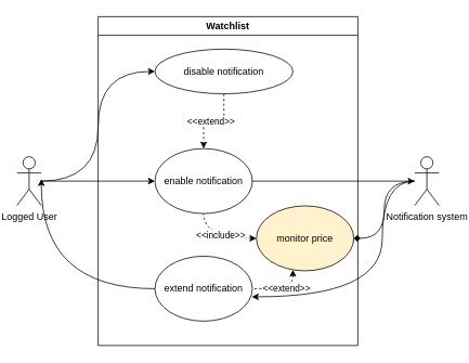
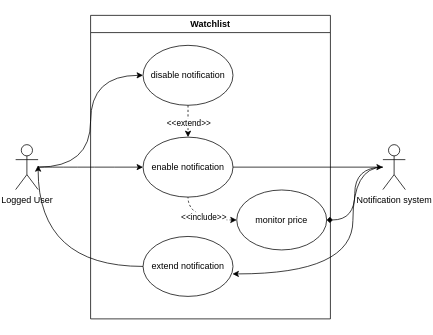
- <mxCell id="11" value="disable notification" style="ellipse;whiteSpace=wrap;html=1;" parent="5" vertex="1"><mxGeometry x="70" y="40" width="170" height="55" as="geometry" /></mxCell>
+ <mxCell id="11" value="disable notification" style="ellipse;whiteSpace=wrap;html=1;" parent="5" vertex="1"><mxGeometry x="70" y="40" width="120" height="80" as="geometry" /></mxCell>
- <mxCell id="16" value="monitor price" style="ellipse;whiteSpace=wrap;html=1;fillColor=#fff2cc;" parent="5" vertex="1"><mxGeometry x="195" y="233" width="120" height="80" as="geometry" /></mxCell>
+ <mxCell id="16" value="monitor price" style="ellipse;whiteSpace=wrap;html=1;" parent="5" vertex="1"><mxGeometry x="195" y="233" width="120" height="80" as="geometry" /></mxCell>
- <mxCell id="12" style="edgeStyle=orthogonalEdgeStyle;rounded=0;orthogonalLoop=1;jettySize=auto;html=1;entryX=1;entryY=0.5;entryDx=0;entryDy=0;curved=1;dashed=1;startArrow=classic;startFill=1;endArrow=none;endFill=0;" parent="5" source="16" target="8" edge="1"><mxGeometry relative="1" as="geometry"><Array as="points"><mxPoint x="240" y="333" /><mxPoint x="210" y="333" /><mxPoint x="210" y="335" /></Array></mxGeometry></mxCell>
- <mxCell id="13" value="&amp;lt;&amp;lt;extend&amp;gt;&amp;gt;" style="edgeLabel;html=1;align=center;verticalAlign=middle;resizable=0;points=[];" parent="12" vertex="1" connectable="0"><mxGeometry x="-0.192" y="1" relative="1" as="geometry"><mxPoint as="offset" /></mxGeometry></mxCell>
